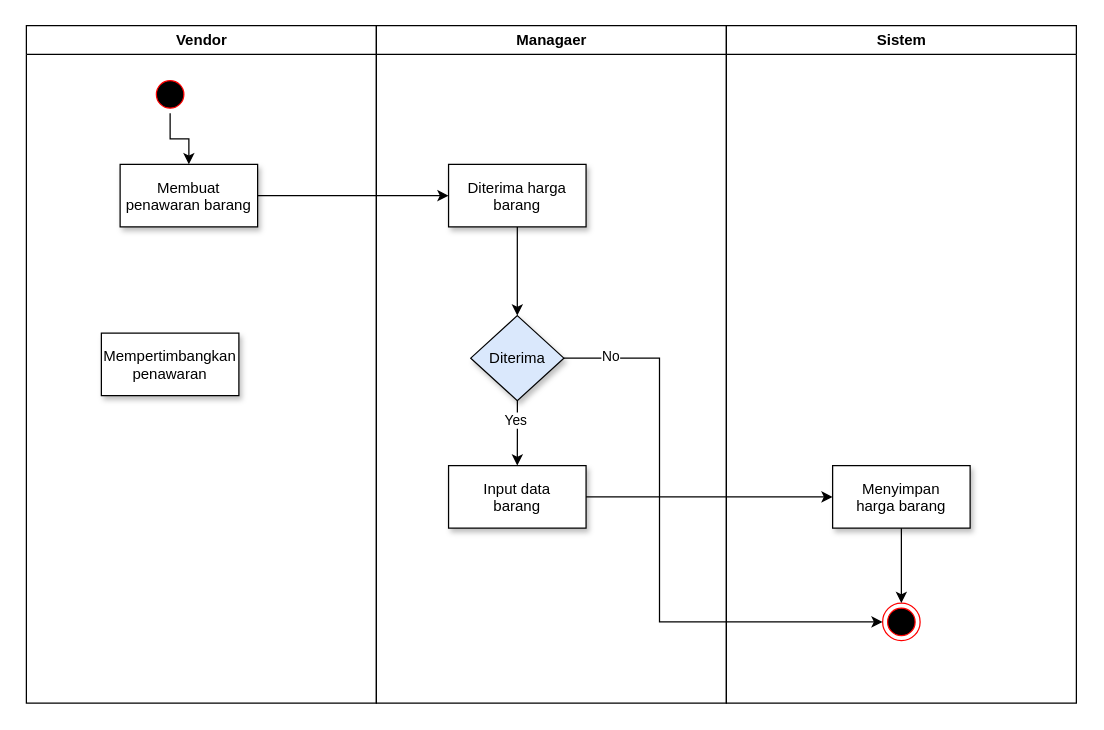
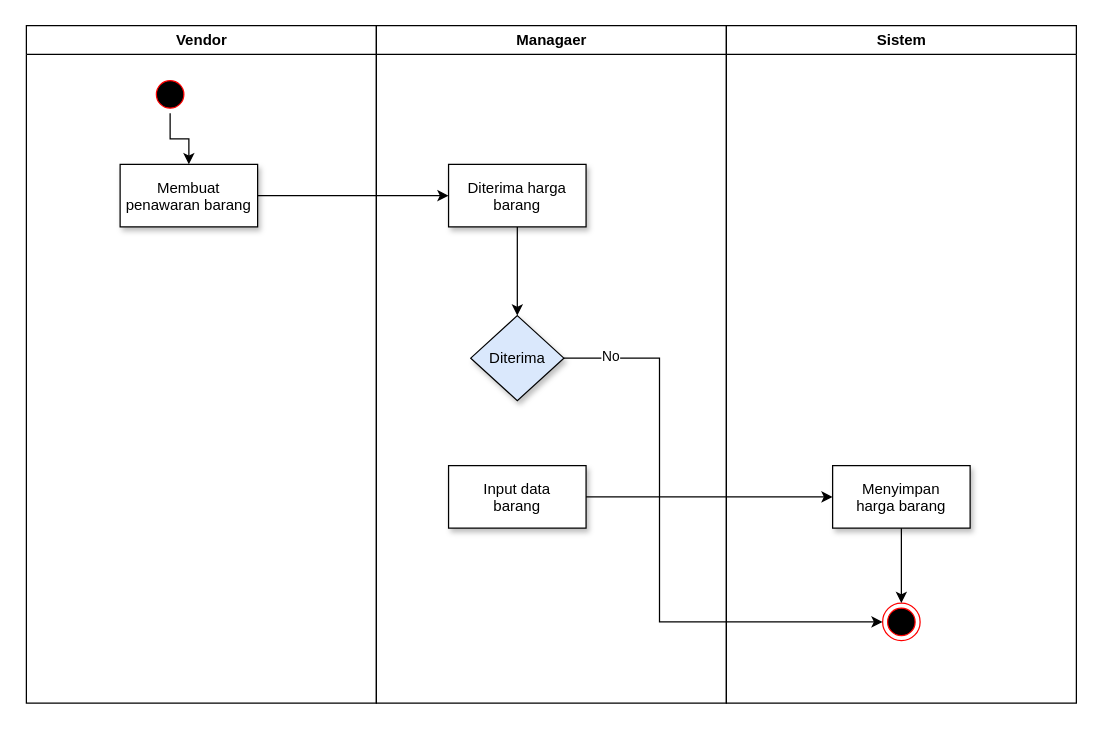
- <mxCell id="6" value="Mempertimbangkan&#10;penawaran" style="shadow=1;" vertex="1" parent="2"><mxGeometry x="60" y="246" width="110" height="50" as="geometry" /></mxCell>
- <mxCell id="8" style="edgeStyle=orthogonalEdgeStyle;rounded=0;orthogonalLoop=1;jettySize=auto;html=1;entryX=0.5;entryY=0;entryDx=0;entryDy=0;" parent="7" source="10" target="11" edge="1"><mxGeometry relative="1" as="geometry" /></mxCell>
- <mxCell id="9" value="Yes" style="edgeLabel;html=1;align=center;verticalAlign=middle;resizable=0;points=[];" parent="8" vertex="1" connectable="0"><mxGeometry x="-0.37" y="-2" relative="1" as="geometry"><mxPoint as="offset" /></mxGeometry></mxCell>
